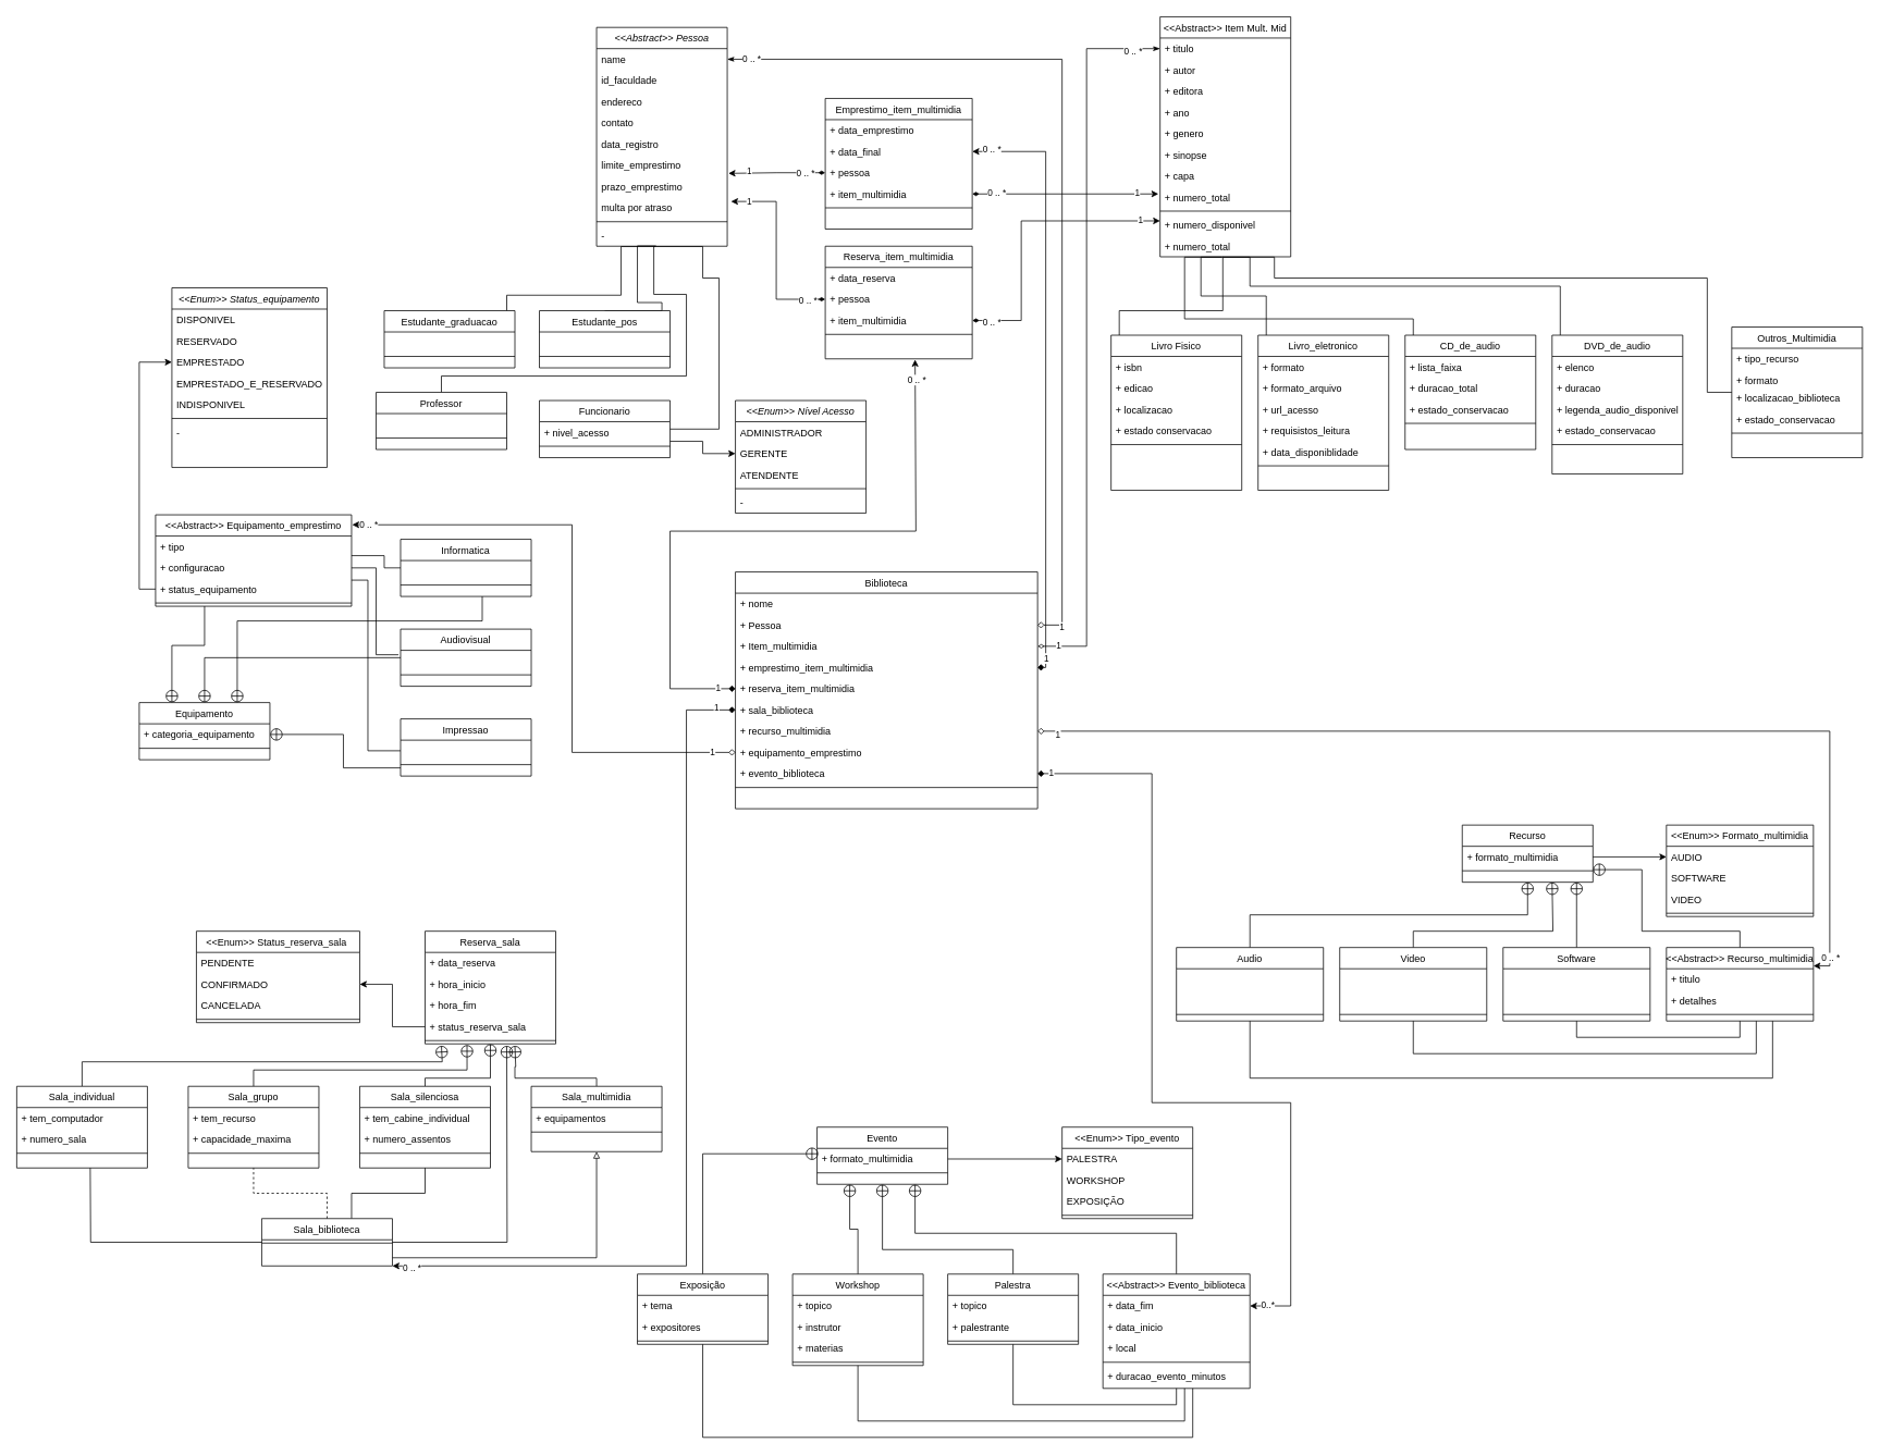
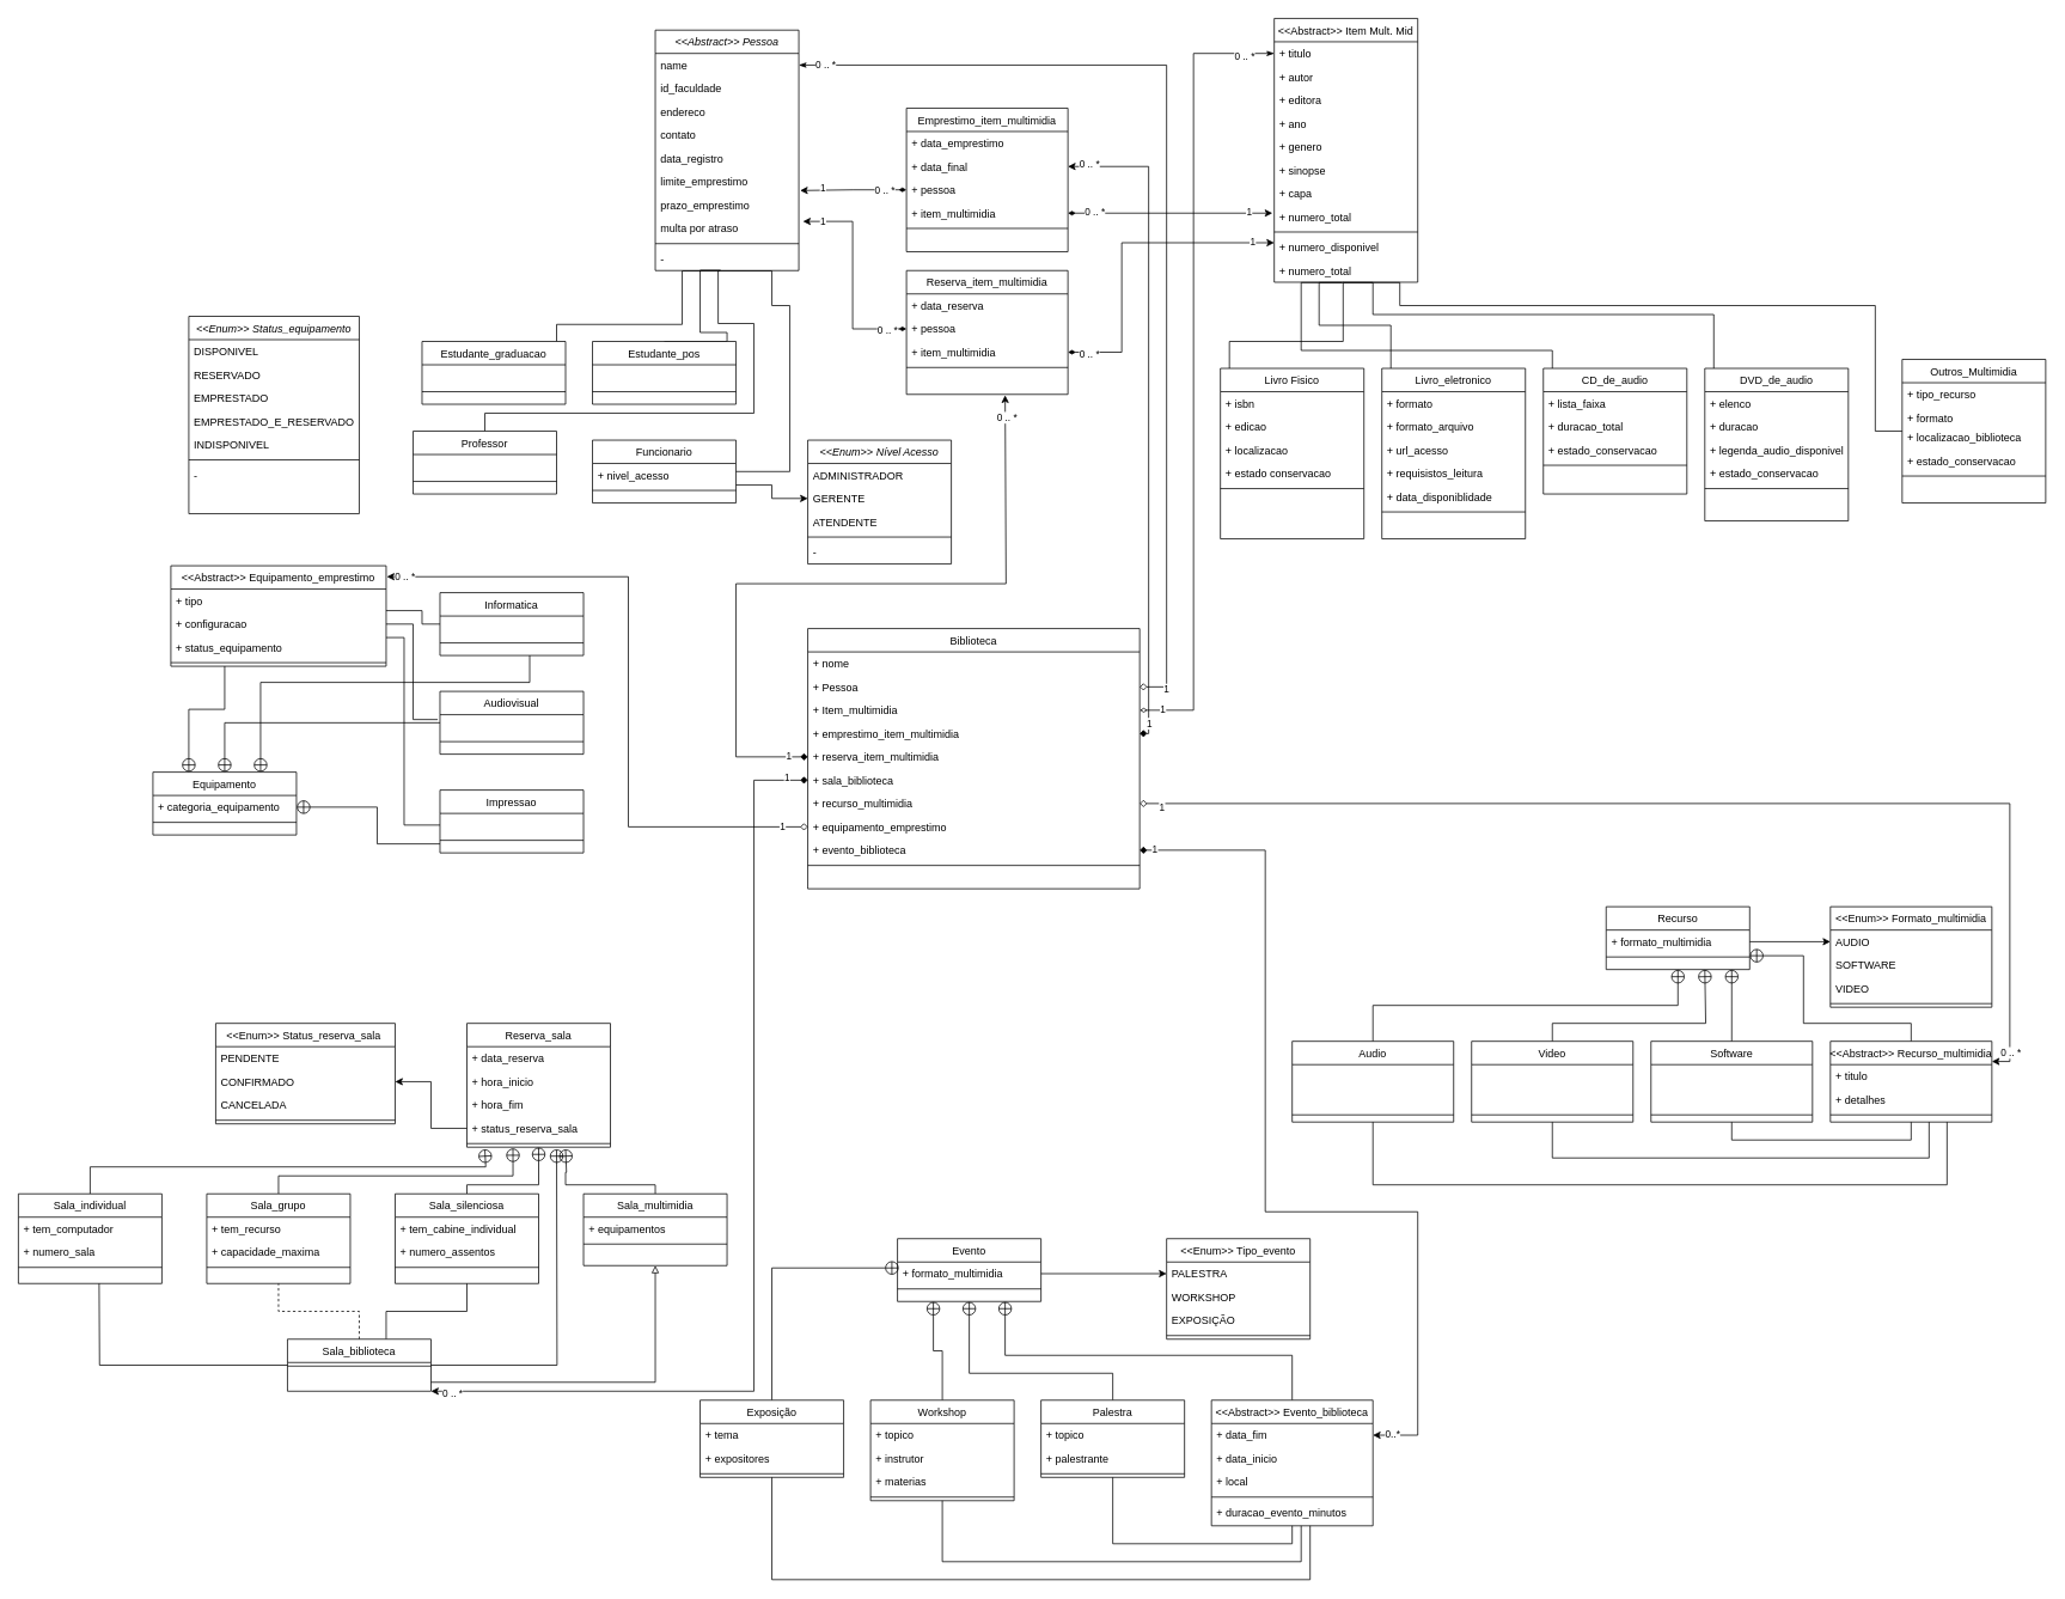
- <mxCell id="132" style="edgeStyle=orthogonalEdgeStyle;rounded=0;orthogonalLoop=1;jettySize=auto;html=1;entryX=0;entryY=0.5;entryDx=0;entryDy=0;" parent="1" source="119" target="127" edge="1"><mxGeometry relative="1" as="geometry" /></mxCell>
